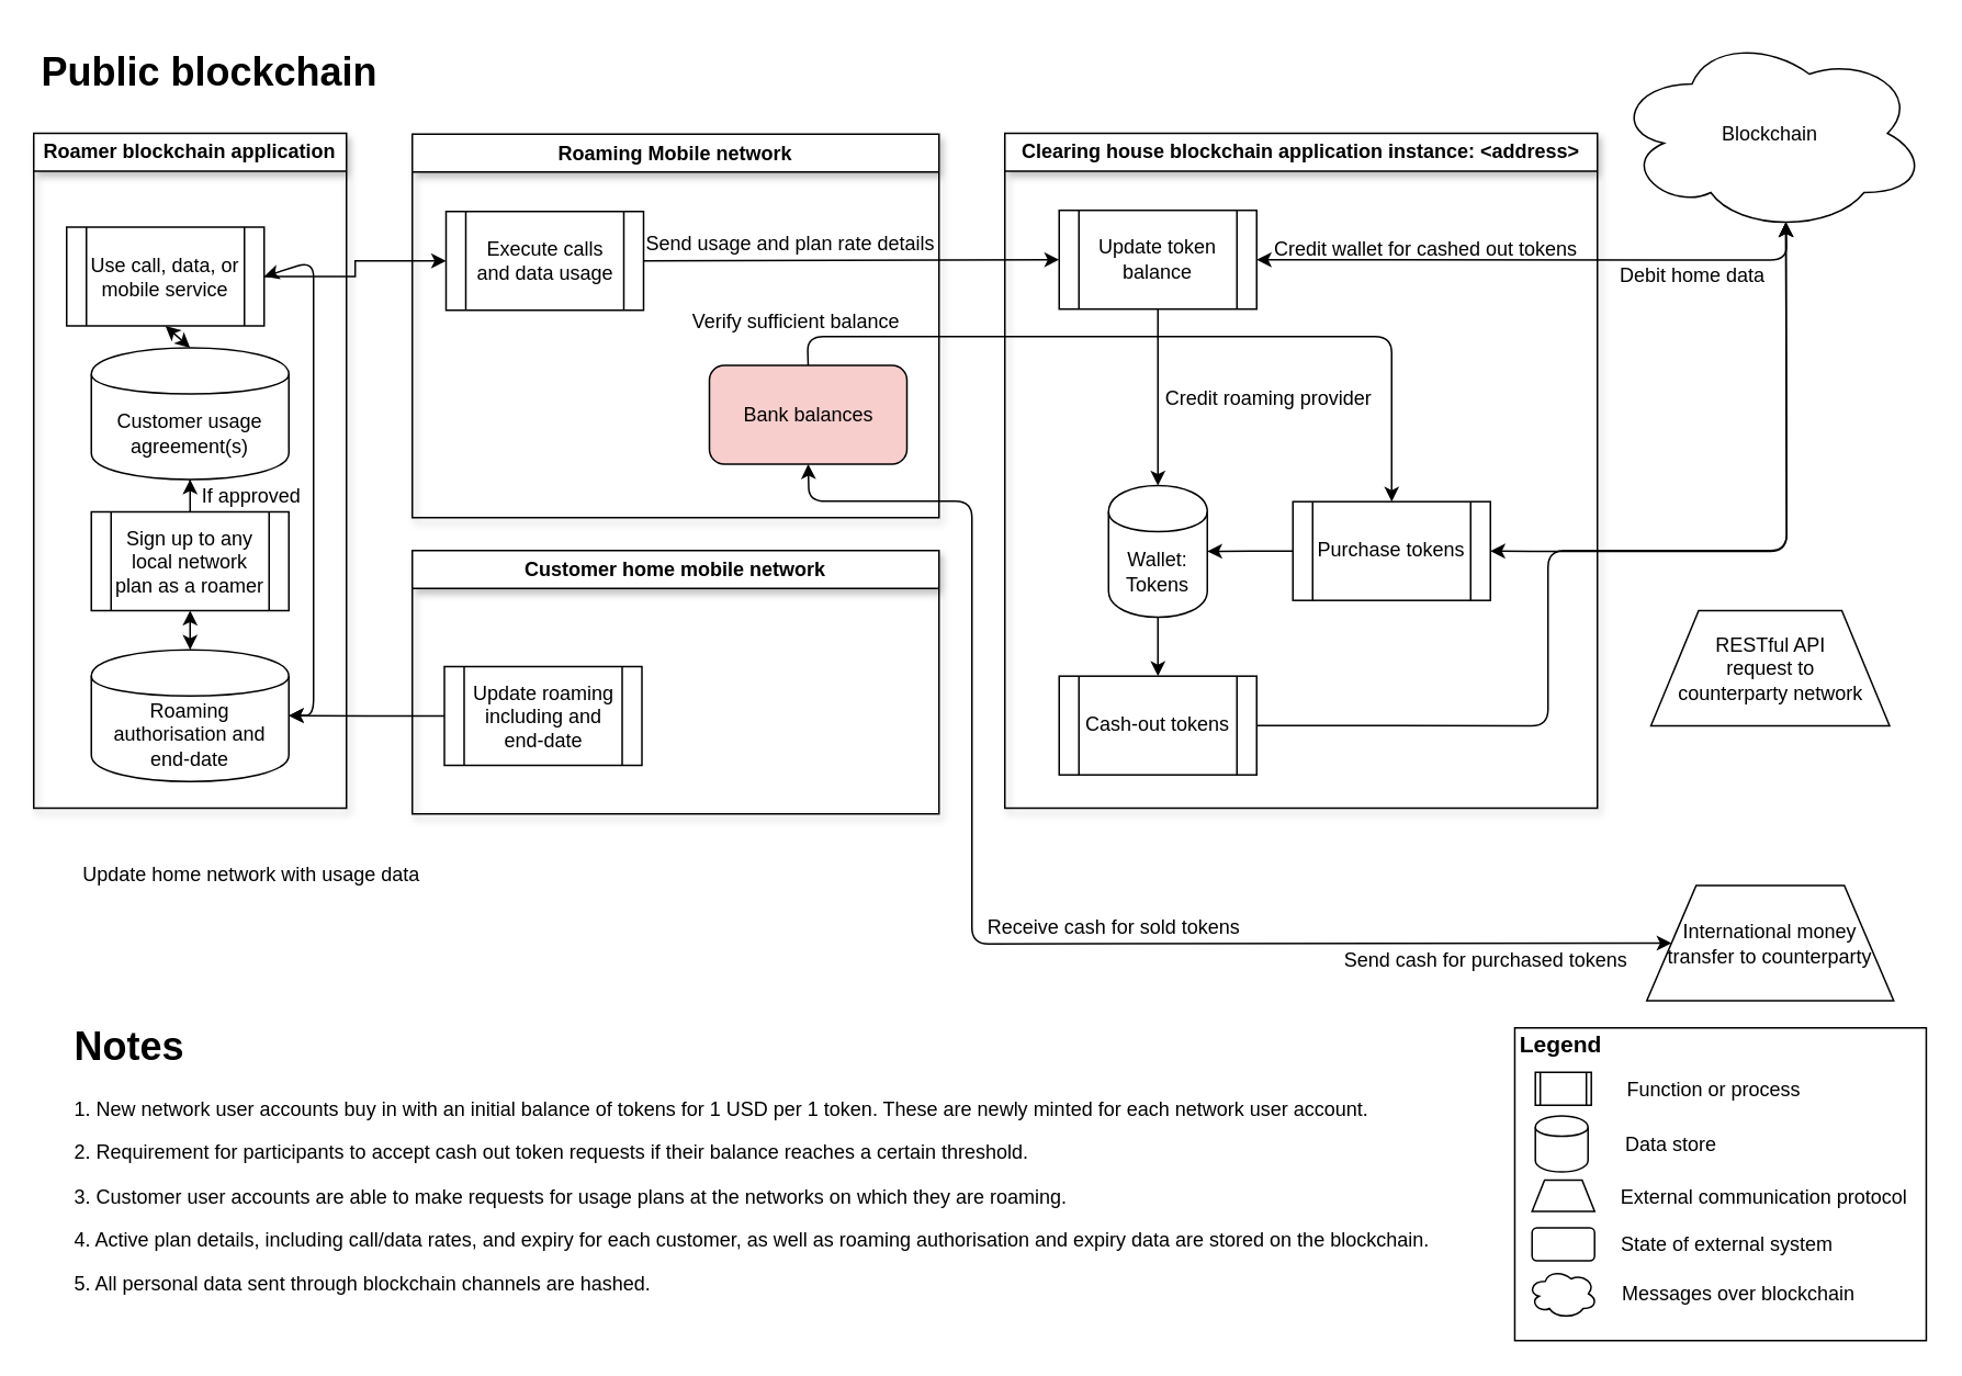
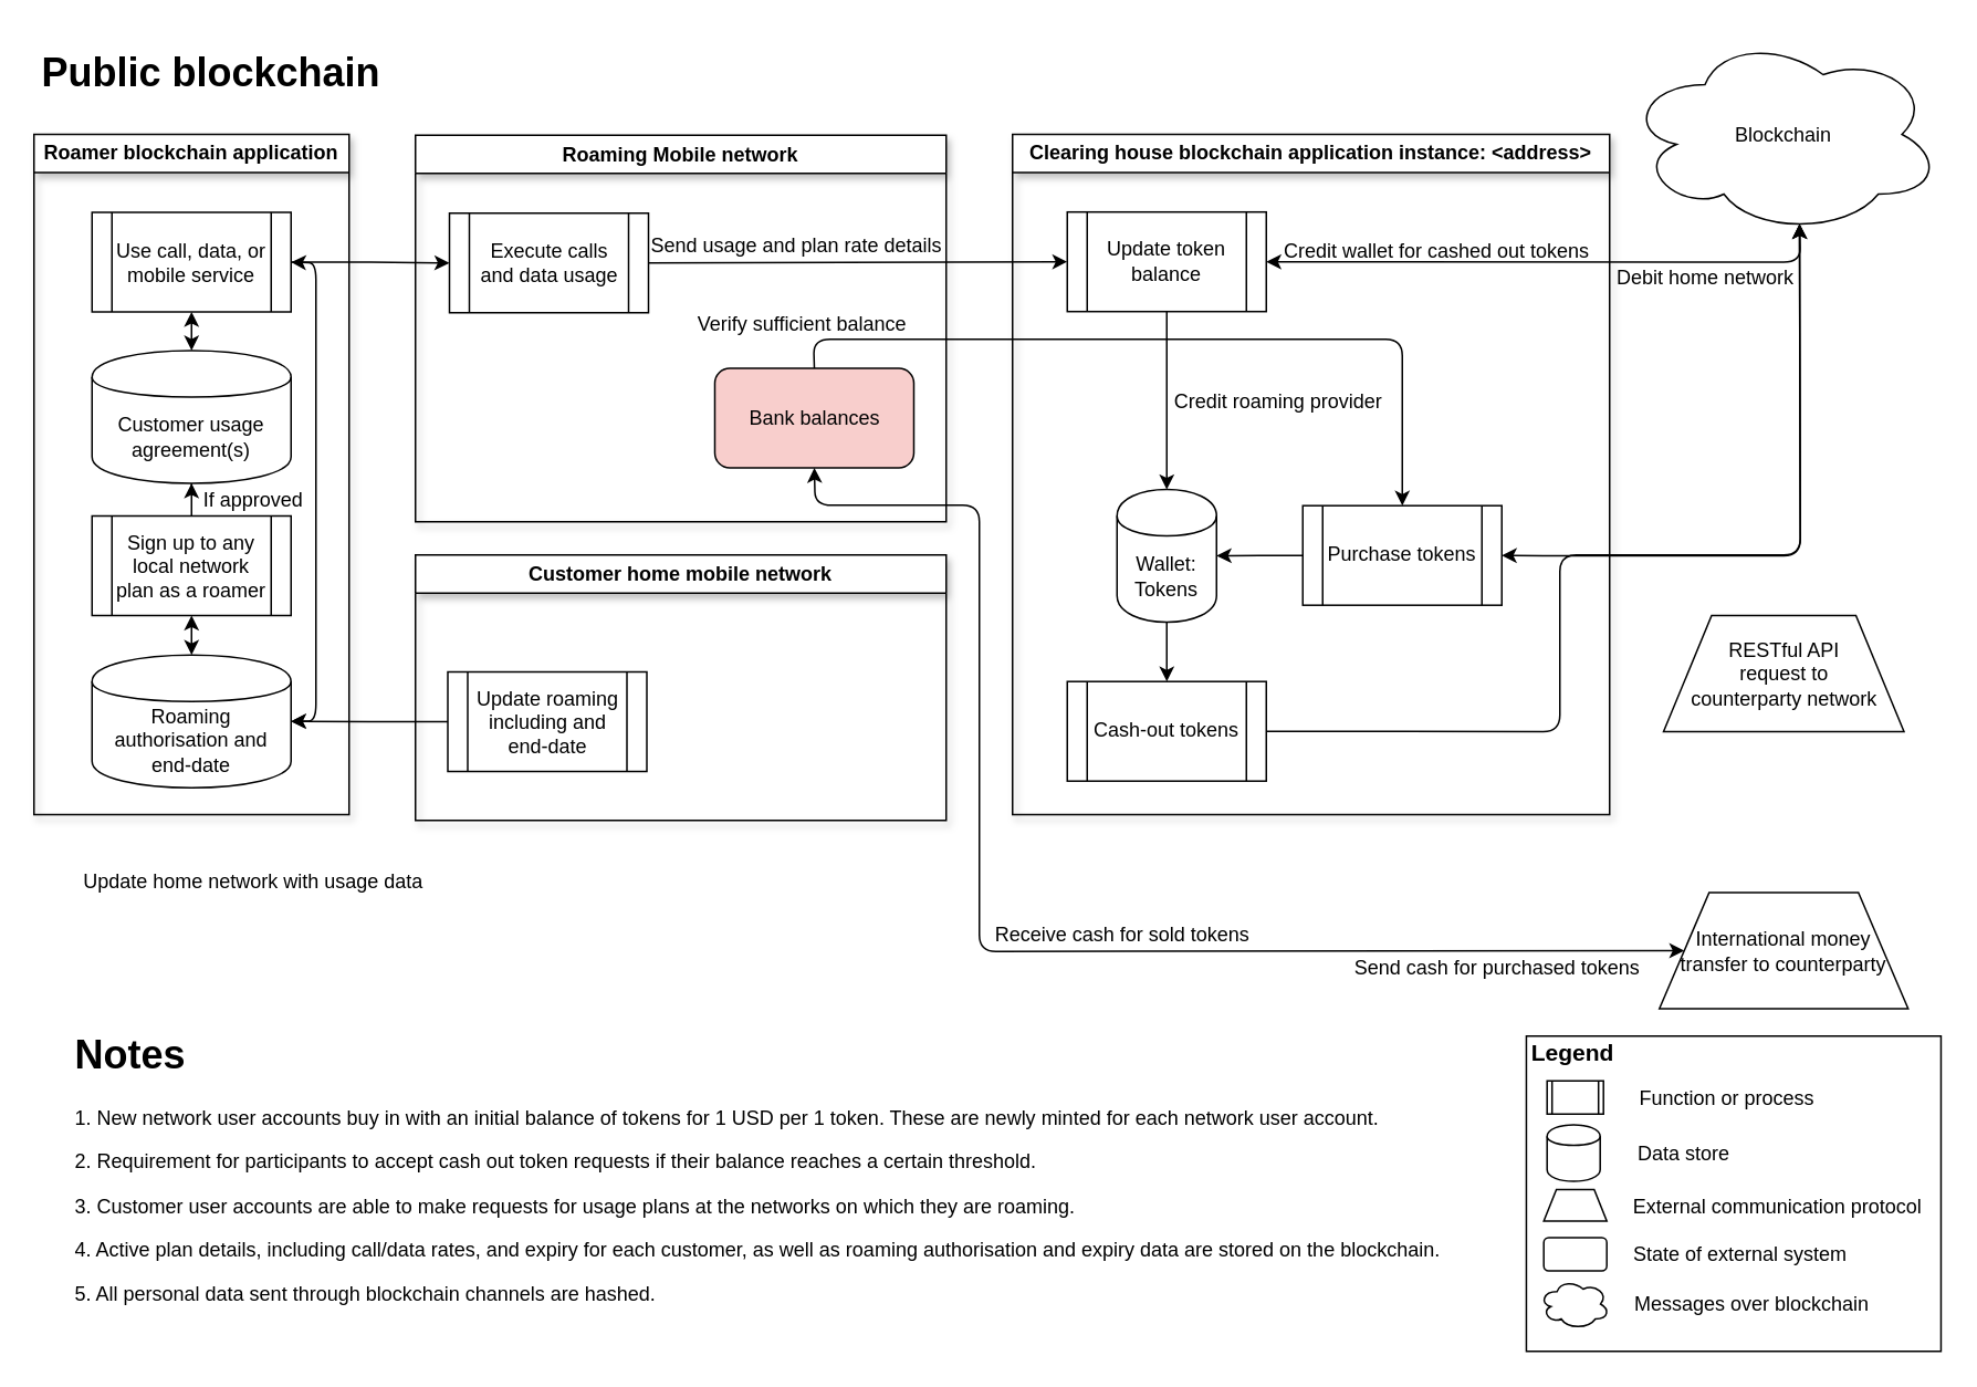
- <mxCell id="30" value="Debit home data" style="text;html=1;strokeColor=none;fillColor=none;align=center;verticalAlign=middle;whiteSpace=wrap;rounded=0;" parent="1" vertex="1"><mxGeometry x="960" y="158" width="136" height="18" as="geometry" /></mxCell>
+ <mxCell id="30" value="Debit home network" style="text;html=1;strokeColor=none;fillColor=none;align=center;verticalAlign=middle;whiteSpace=wrap;rounded=0;" parent="1" vertex="1"><mxGeometry x="960" y="158" width="136" height="18" as="geometry" /></mxCell>
- <mxCell id="35" value="Use call, data, or mobile service" style="shape=process;whiteSpace=wrap;html=1;backgroundOutline=1;" parent="32" vertex="1"><mxGeometry x="20" y="57" width="120" height="60" as="geometry" /></mxCell>
+ <mxCell id="35" value="Use call, data, or mobile service" style="shape=process;whiteSpace=wrap;html=1;backgroundOutline=1;" parent="32" vertex="1"><mxGeometry x="35" y="47" width="120" height="60" as="geometry" /></mxCell>
